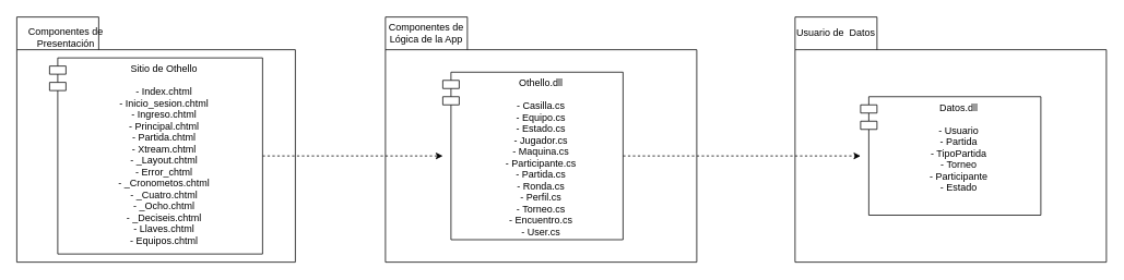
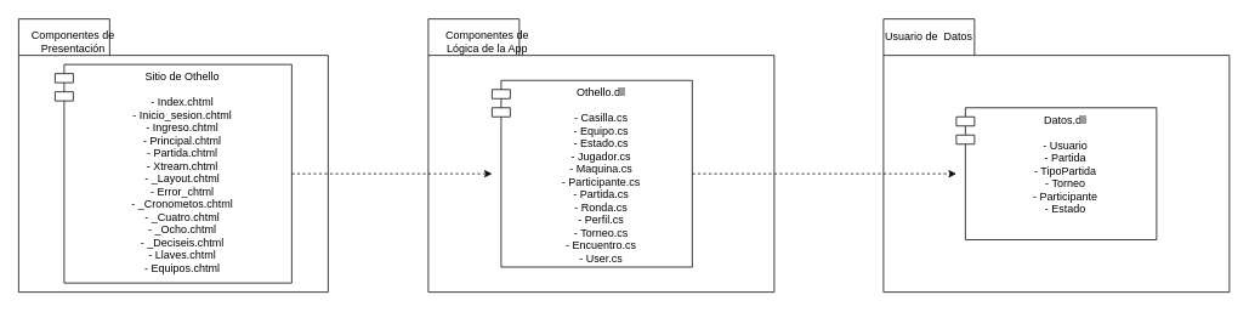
- <mxCell id="7" value="Componentes de Lógica de la App" style="text;html=1;strokeColor=none;fillColor=none;align=center;verticalAlign=middle;whiteSpace=wrap;rounded=0;" parent="1" vertex="1"><mxGeometry x="470" y="30" width="100" height="20" as="geometry" /></mxCell>
+ <mxCell id="7" value="Componentes de Lógica de la App" style="text;html=1;strokeColor=none;fillColor=none;align=center;verticalAlign=middle;whiteSpace=wrap;rounded=0;" parent="1" vertex="1"><mxGeometry x="485" y="35" width="100" height="20" as="geometry" /></mxCell>
